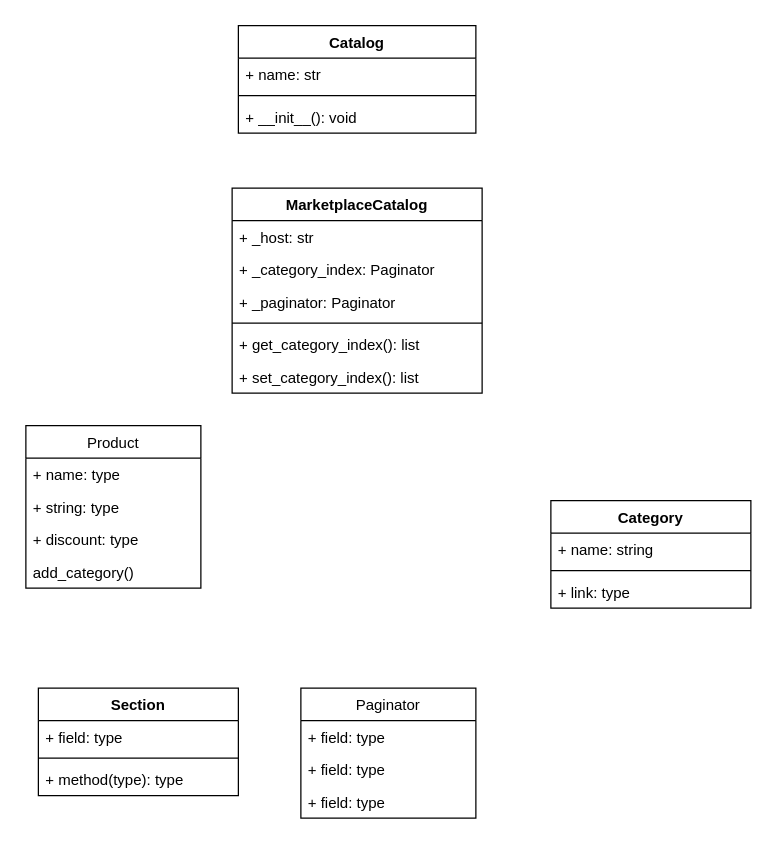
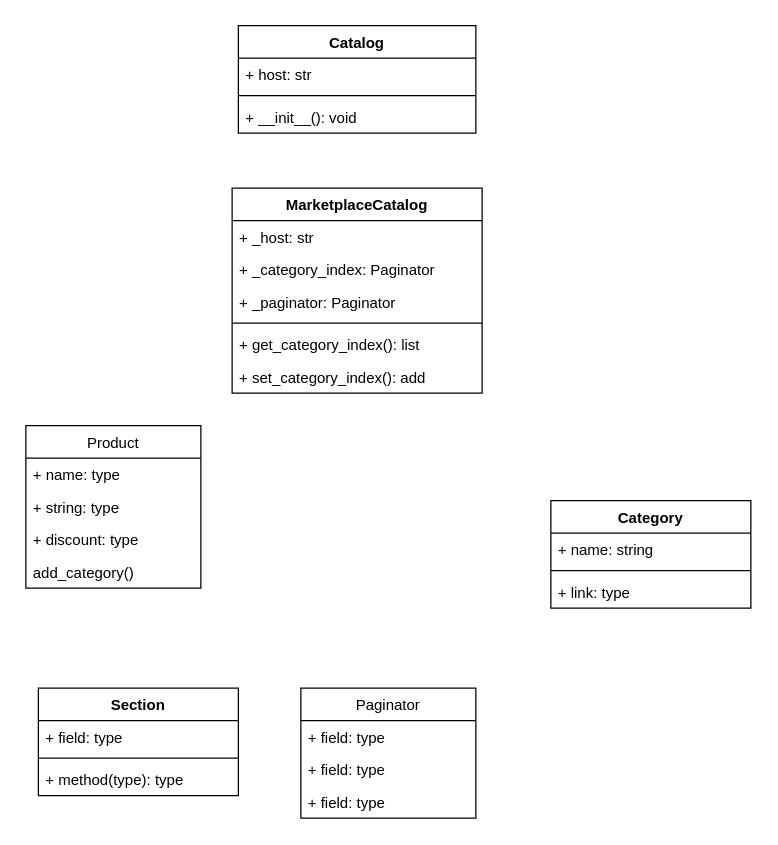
- <mxCell id="3" value="+ name: str" style="text;strokeColor=none;fillColor=none;align=left;verticalAlign=top;spacingLeft=4;spacingRight=4;overflow=hidden;rotatable=0;points=[[0,0.5],[1,0.5]];portConstraint=eastwest;" parent="2" vertex="1"><mxGeometry y="26" width="190" height="26" as="geometry" /></mxCell>
+ <mxCell id="3" value="+ host: str" style="text;strokeColor=none;fillColor=none;align=left;verticalAlign=top;spacingLeft=4;spacingRight=4;overflow=hidden;rotatable=0;points=[[0,0.5],[1,0.5]];portConstraint=eastwest;" parent="2" vertex="1"><mxGeometry y="26" width="190" height="26" as="geometry" /></mxCell>
- <mxCell id="29" value="+ set_category_index(): list" style="text;strokeColor=none;fillColor=none;align=left;verticalAlign=top;spacingLeft=4;spacingRight=4;overflow=hidden;rotatable=0;points=[[0,0.5],[1,0.5]];portConstraint=eastwest;" parent="23" vertex="1"><mxGeometry y="138" width="200" height="26" as="geometry" /></mxCell>
+ <mxCell id="29" value="+ set_category_index(): add" style="text;strokeColor=none;fillColor=none;align=left;verticalAlign=top;spacingLeft=4;spacingRight=4;overflow=hidden;rotatable=0;points=[[0,0.5],[1,0.5]];portConstraint=eastwest;" parent="23" vertex="1"><mxGeometry y="138" width="200" height="26" as="geometry" /></mxCell>
